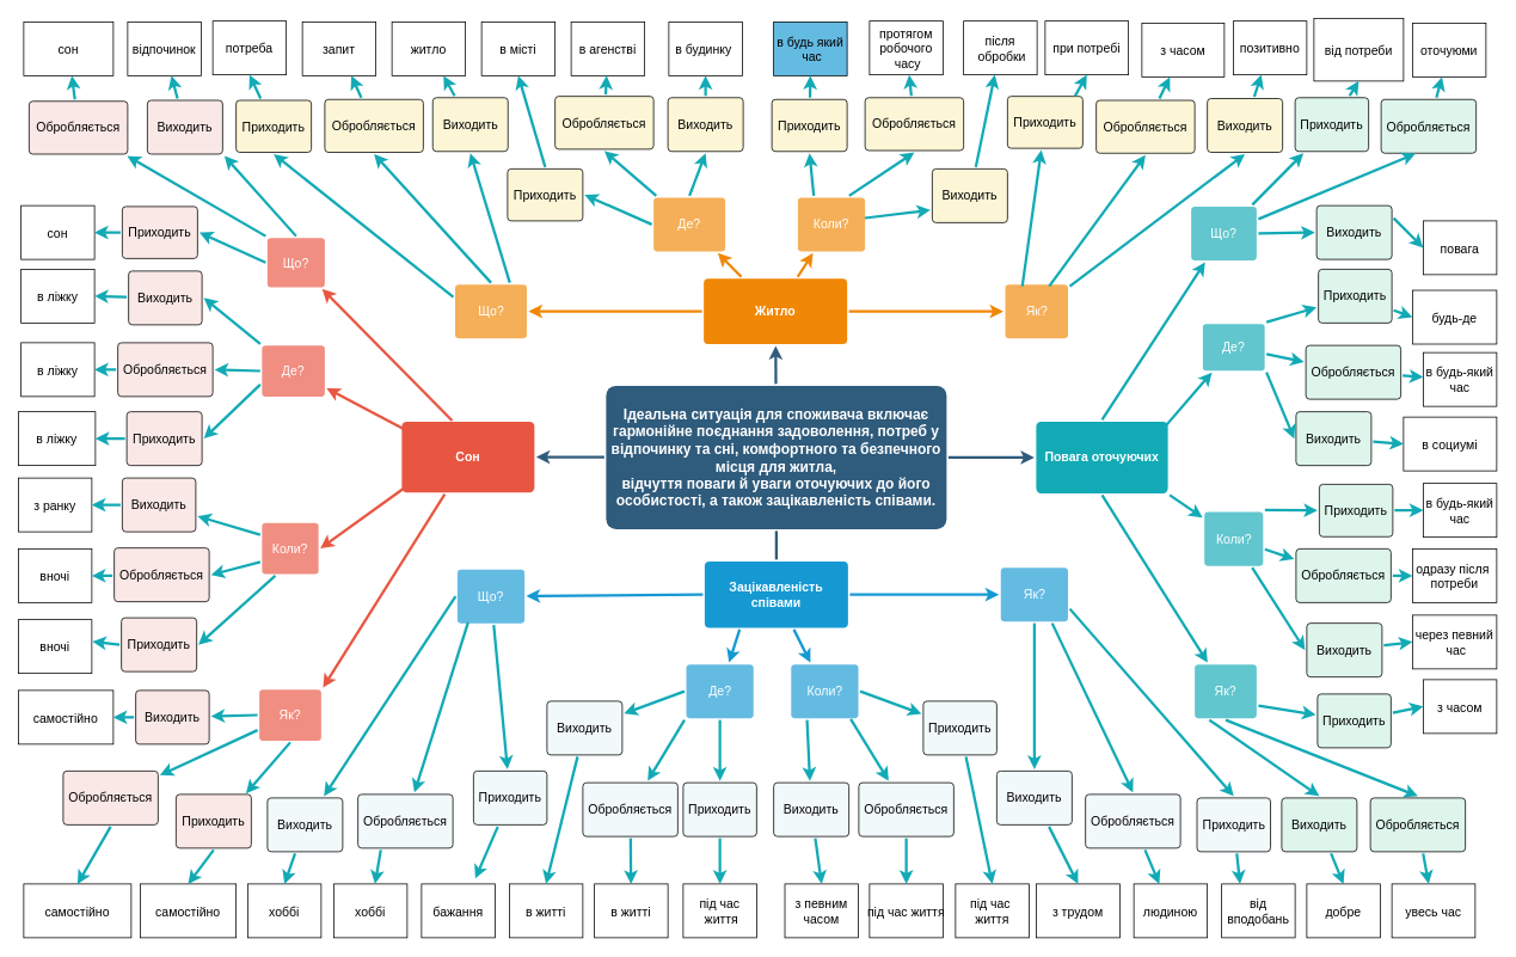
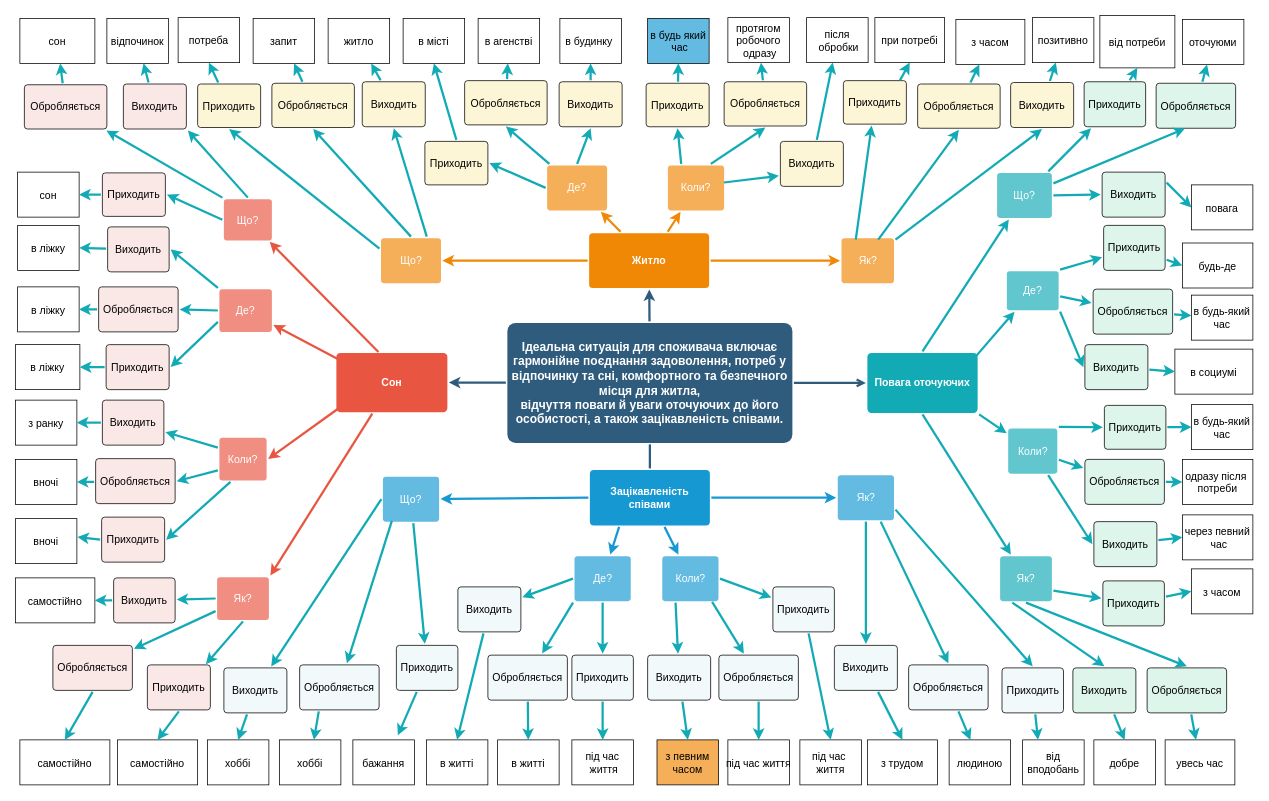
- <mxCell id="218" value="протягом&#10;робочого&#10; часу" style="fontFamily=Helvetica;fontSize=14;" parent="1" vertex="1"><mxGeometry x="970" y="23" width="82" height="60" as="geometry" /></mxCell>
+ <mxCell id="218" value="протягом&#10;робочого&#10; одразу" style="fontFamily=Helvetica;fontSize=14;" parent="1" vertex="1"><mxGeometry x="970" y="23" width="82" height="60" as="geometry" /></mxCell>
- <mxCell id="3" value="" style="edgeStyle=none;rounded=0;jumpStyle=none;html=1;shadow=0;labelBackgroundColor=none;startArrow=none;startFill=0;endArrow=classic;endFill=1;jettySize=auto;orthogonalLoop=1;strokeColor=#2F5B7C;strokeWidth=3;fontFamily=Helvetica;fontSize=16;fontColor=#23445D;spacing=5;" parent="1" source="6" target="10" edge="1"><mxGeometry relative="1" as="geometry" /></mxCell>
+ <mxCell id="3" value="" style="edgeStyle=none;rounded=0;jumpStyle=none;html=1;shadow=0;labelBackgroundColor=none;startArrow=none;startFill=0;endArrow=open;endFill=1;jettySize=auto;orthogonalLoop=1;strokeColor=#2F5B7C;strokeWidth=3;fontFamily=Helvetica;fontSize=16;fontColor=#23445D;spacing=5;" parent="1" source="6" target="10" edge="1"><mxGeometry relative="1" as="geometry" /></mxCell>
- <mxCell id="159" value="з певним &#10;часом" style="fontFamily=Helvetica;fontSize=14;" parent="1" vertex="1"><mxGeometry x="875.5" y="986" width="82" height="60" as="geometry" /></mxCell>
+ <mxCell id="159" value="з певним &#10;часом" style="fontFamily=Helvetica;fontSize=14;fillColor=#f5af58;" parent="1" vertex="1"><mxGeometry x="875.5" y="986" width="82" height="60" as="geometry" /></mxCell>
